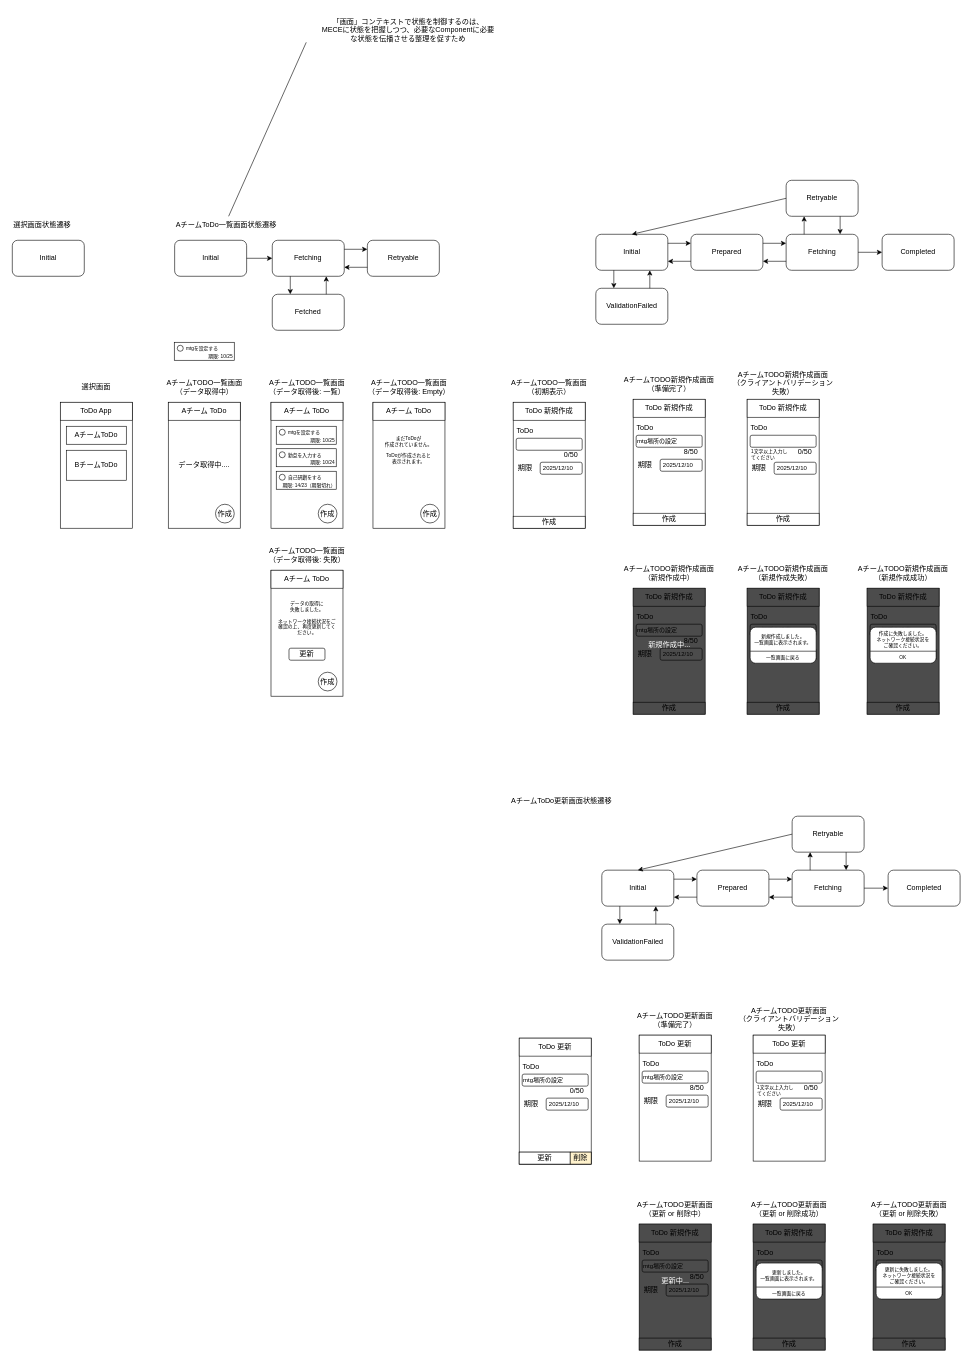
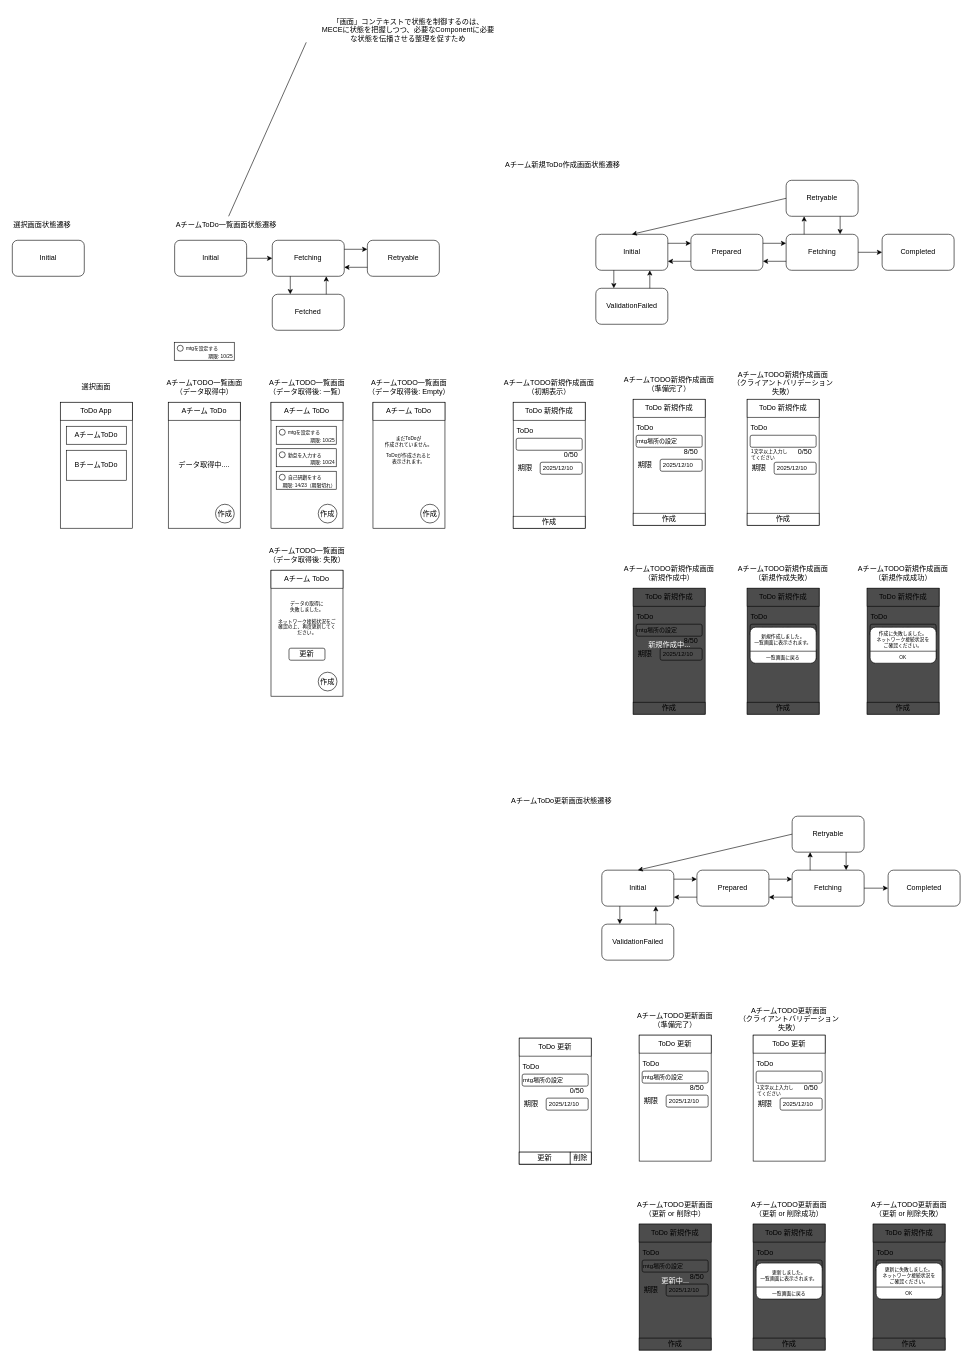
+ <mxCell id="45" value="Aチーム新規ToDo作成画面状態遷移" style="text;html=1;align=left;verticalAlign=middle;whiteSpace=wrap;rounded=0;" vertex="1" parent="1"><mxGeometry x="840" y="260" width="200" height="30" as="geometry" /></mxCell>
- <mxCell id="37" value="AチームTODO一覧画面&lt;div&gt;（初期表示）&lt;/div&gt;" style="text;html=1;align=center;verticalAlign=middle;whiteSpace=wrap;rounded=0;" vertex="1" parent="1"><mxGeometry x="830" y="630" width="170" height="30" as="geometry" /></mxCell>
+ <mxCell id="37" value="AチームTODO新規作成画面&lt;div&gt;（初期表示）&lt;/div&gt;" style="text;html=1;align=center;verticalAlign=middle;whiteSpace=wrap;rounded=0;" vertex="1" parent="1"><mxGeometry x="830" y="630" width="170" height="30" as="geometry" /></mxCell>
- <mxCell id="215" value="削除" style="rounded=0;whiteSpace=wrap;html=1;fillColor=#fff2cc;" vertex="1" parent="1"><mxGeometry x="950" y="1920" width="35" height="20" as="geometry" /></mxCell>
+ <mxCell id="215" value="削除" style="rounded=0;whiteSpace=wrap;html=1;" vertex="1" parent="1"><mxGeometry x="950" y="1920" width="35" height="20" as="geometry" /></mxCell>
